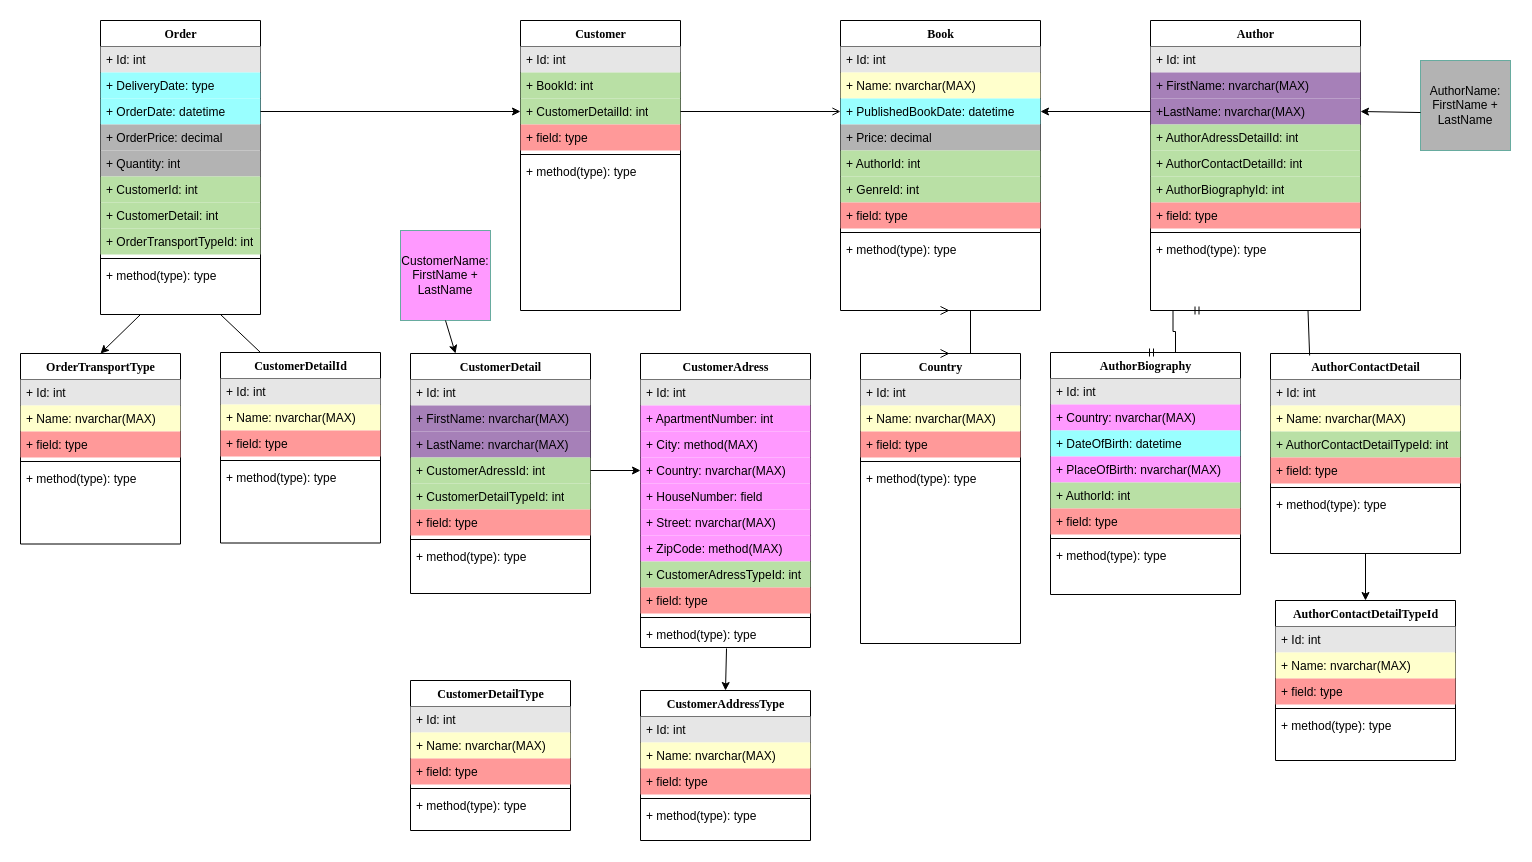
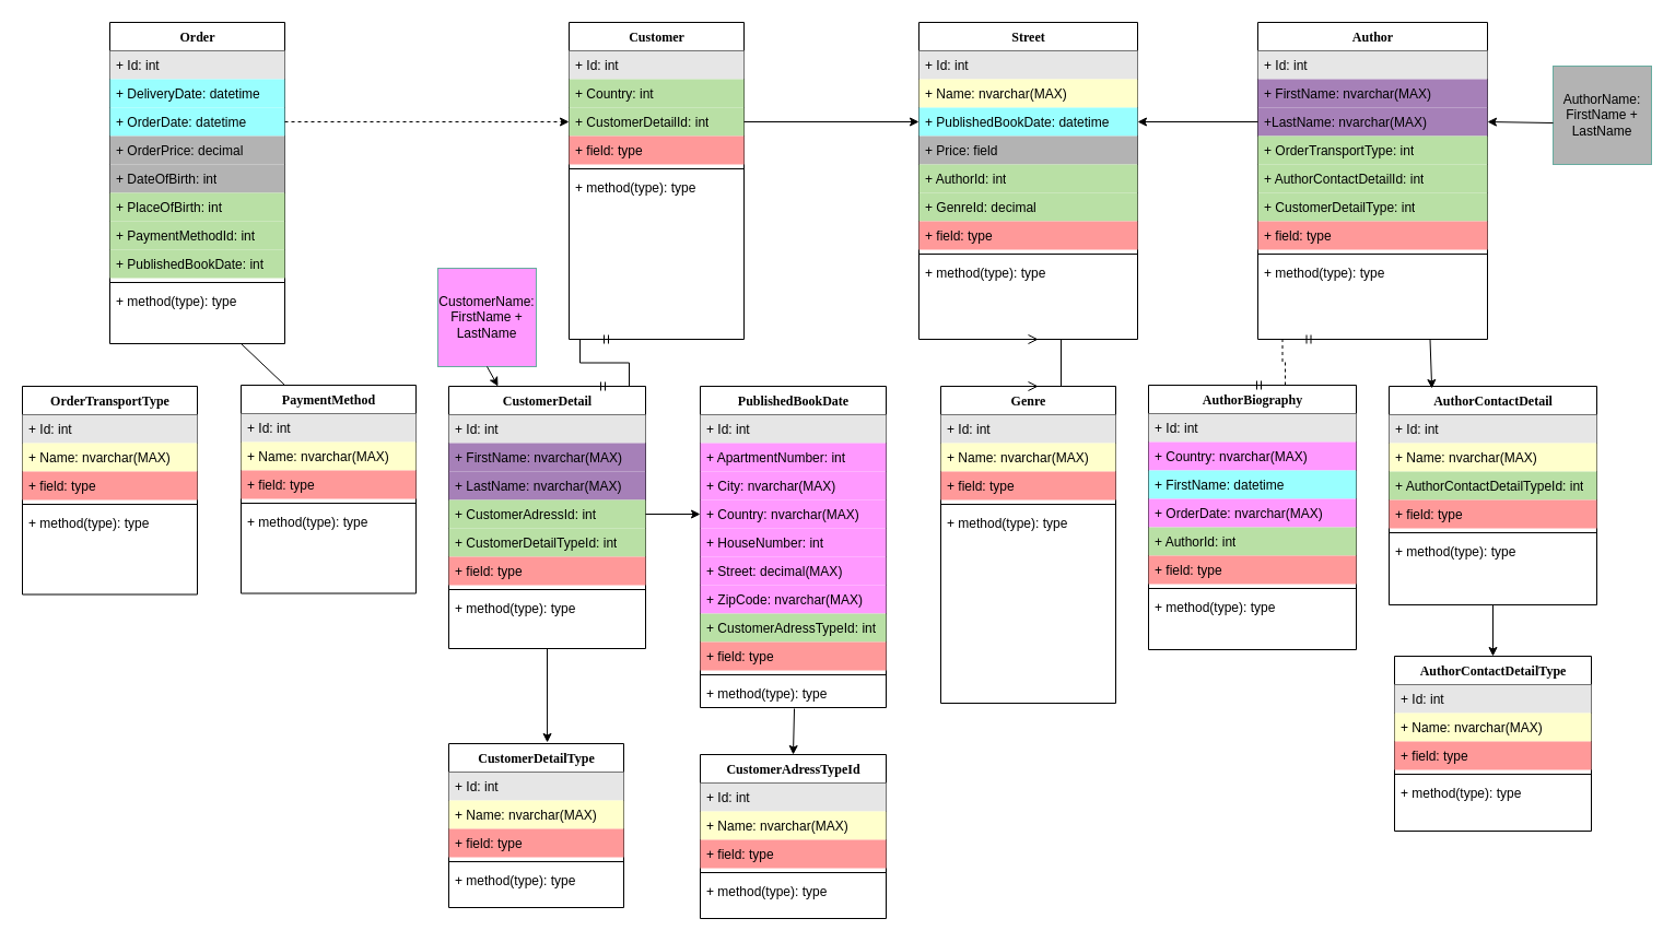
- <mxCell id="2" value="Book" style="swimlane;html=1;fontStyle=1;align=center;verticalAlign=top;childLayout=stackLayout;horizontal=1;startSize=26;horizontalStack=0;resizeParent=1;resizeLast=0;collapsible=1;marginBottom=0;swimlaneFillColor=#ffffff;rounded=0;shadow=0;comic=0;labelBackgroundColor=none;strokeWidth=1;fillColor=none;fontFamily=Verdana;fontSize=12" parent="1" vertex="1"><mxGeometry x="840" width="200" height="290" as="geometry" y="20" /></mxCell>
+ <mxCell id="2" value="Street" style="swimlane;html=1;fontStyle=1;align=center;verticalAlign=top;childLayout=stackLayout;horizontal=1;startSize=26;horizontalStack=0;resizeParent=1;resizeLast=0;collapsible=1;marginBottom=0;swimlaneFillColor=#ffffff;rounded=0;shadow=0;comic=0;labelBackgroundColor=none;strokeWidth=1;fillColor=none;fontFamily=Verdana;fontSize=12" parent="1" vertex="1"><mxGeometry x="840" width="200" height="290" as="geometry" y="20" /></mxCell>
- <mxCell id="38" value="+ DeliveryDate: type" style="text;html=1;strokeColor=none;fillColor=#99FFFF;align=left;verticalAlign=top;spacingLeft=4;spacingRight=4;whiteSpace=wrap;overflow=hidden;rotatable=0;points=[[0,0.5],[1,0.5]];portConstraint=eastwest;" parent="36" vertex="1"><mxGeometry y="52" width="160" height="26" as="geometry" /></mxCell>
+ <mxCell id="38" value="+ DeliveryDate: datetime" style="text;html=1;strokeColor=none;fillColor=#99FFFF;align=left;verticalAlign=top;spacingLeft=4;spacingRight=4;whiteSpace=wrap;overflow=hidden;rotatable=0;points=[[0,0.5],[1,0.5]];portConstraint=eastwest;" parent="36" vertex="1"><mxGeometry y="52" width="160" height="26" as="geometry" /></mxCell>
- <mxCell id="14" value="+ BookId: int" style="text;html=1;strokeColor=none;fillColor=#B9E0A5;align=left;verticalAlign=top;spacingLeft=4;spacingRight=4;whiteSpace=wrap;overflow=hidden;rotatable=0;points=[[0,0.5],[1,0.5]];portConstraint=eastwest;" parent="12" vertex="1"><mxGeometry y="52" width="160" height="26" as="geometry" /></mxCell>
+ <mxCell id="14" value="+ Country: int" style="text;html=1;strokeColor=none;fillColor=#B9E0A5;align=left;verticalAlign=top;spacingLeft=4;spacingRight=4;whiteSpace=wrap;overflow=hidden;rotatable=0;points=[[0,0.5],[1,0.5]];portConstraint=eastwest;" parent="12" vertex="1"><mxGeometry y="52" width="160" height="26" as="geometry" /></mxCell>
- <mxCell id="113" value="" style="endArrow=classic;html=1;rounded=0;exitX=1;exitY=0.5;exitDx=0;exitDy=0;entryX=0;entryY=0.5;entryDx=0;entryDy=0;" parent="1" source="39" target="15" edge="1"><mxGeometry width="50" height="50" relative="1" as="geometry"><mxPoint x="850" y="440" as="sourcePoint" /><mxPoint x="900" y="390" as="targetPoint" /></mxGeometry></mxCell>
+ <mxCell id="113" value="" style="endArrow=classic;html=1;rounded=0;exitX=1;exitY=0.5;exitDx=0;exitDy=0;entryX=0;entryY=0.5;entryDx=0;entryDy=0;dashed=1;" parent="1" source="39" target="15" edge="1"><mxGeometry width="50" height="50" relative="1" as="geometry"><mxPoint x="850" y="440" as="sourcePoint" /><mxPoint x="900" y="390" as="targetPoint" /></mxGeometry></mxCell>
- <mxCell id="104" value="" style="endArrow=open;html=1;rounded=0;entryX=0;entryY=0.5;entryDx=0;entryDy=0;exitX=1;exitY=0.5;exitDx=0;exitDy=0;" parent="1" source="15" target="5" edge="1"><mxGeometry width="50" height="50" relative="1" as="geometry"><mxPoint x="690" y="140" as="sourcePoint" /><mxPoint x="840" y="111" as="targetPoint" /><Array as="points" /></mxGeometry></mxCell>
+ <mxCell id="104" value="" style="endArrow=classic;html=1;rounded=0;entryX=0;entryY=0.5;entryDx=0;entryDy=0;exitX=1;exitY=0.5;exitDx=0;exitDy=0;" parent="1" source="15" target="5" edge="1"><mxGeometry width="50" height="50" relative="1" as="geometry"><mxPoint x="690" y="140" as="sourcePoint" /><mxPoint x="840" y="111" as="targetPoint" /><Array as="points" /></mxGeometry></mxCell>
- <mxCell id="6" value="+ Price: decimal" style="text;html=1;strokeColor=none;fillColor=#B3B3B3;align=left;verticalAlign=top;spacingLeft=4;spacingRight=4;whiteSpace=wrap;overflow=hidden;rotatable=0;points=[[0,0.5],[1,0.5]];portConstraint=eastwest;" parent="2" vertex="1"><mxGeometry y="104" width="200" height="26" as="geometry" /></mxCell>
+ <mxCell id="6" value="+ Price: field" style="text;html=1;strokeColor=none;fillColor=#B3B3B3;align=left;verticalAlign=top;spacingLeft=4;spacingRight=4;whiteSpace=wrap;overflow=hidden;rotatable=0;points=[[0,0.5],[1,0.5]];portConstraint=eastwest;" parent="2" vertex="1"><mxGeometry y="104" width="200" height="26" as="geometry" /></mxCell>
- <mxCell id="23" value="+ AuthorAdressDetailId: int" style="text;html=1;strokeColor=none;fillColor=#B9E0A5;align=left;verticalAlign=top;spacingLeft=4;spacingRight=4;whiteSpace=wrap;overflow=hidden;rotatable=0;points=[[0,0.5],[1,0.5]];portConstraint=eastwest;" parent="19" vertex="1"><mxGeometry y="104" width="210" height="26" as="geometry" /></mxCell>
+ <mxCell id="23" value="+ OrderTransportType: int" style="text;html=1;strokeColor=none;fillColor=#B9E0A5;align=left;verticalAlign=top;spacingLeft=4;spacingRight=4;whiteSpace=wrap;overflow=hidden;rotatable=0;points=[[0,0.5],[1,0.5]];portConstraint=eastwest;" parent="19" vertex="1"><mxGeometry y="104" width="210" height="26" as="geometry" /></mxCell>
- <mxCell id="41" value="+ Quantity: int" style="text;html=1;strokeColor=none;fillColor=#B3B3B3;align=left;verticalAlign=top;spacingLeft=4;spacingRight=4;whiteSpace=wrap;overflow=hidden;rotatable=0;points=[[0,0.5],[1,0.5]];portConstraint=eastwest;" parent="36" vertex="1"><mxGeometry y="130" width="160" height="26" as="geometry" /></mxCell>
+ <mxCell id="41" value="+ DateOfBirth: int" style="text;html=1;strokeColor=none;fillColor=#B3B3B3;align=left;verticalAlign=top;spacingLeft=4;spacingRight=4;whiteSpace=wrap;overflow=hidden;rotatable=0;points=[[0,0.5],[1,0.5]];portConstraint=eastwest;" parent="36" vertex="1"><mxGeometry y="130" width="160" height="26" as="geometry" /></mxCell>
- <mxCell id="42" value="+ CustomerId: int" style="text;html=1;strokeColor=none;fillColor=#B9E0A5;align=left;verticalAlign=top;spacingLeft=4;spacingRight=4;whiteSpace=wrap;overflow=hidden;rotatable=0;points=[[0,0.5],[1,0.5]];portConstraint=eastwest;" parent="36" vertex="1"><mxGeometry y="156" width="160" height="26" as="geometry" /></mxCell>
+ <mxCell id="42" value="+ PlaceOfBirth: int" style="text;html=1;strokeColor=none;fillColor=#B9E0A5;align=left;verticalAlign=top;spacingLeft=4;spacingRight=4;whiteSpace=wrap;overflow=hidden;rotatable=0;points=[[0,0.5],[1,0.5]];portConstraint=eastwest;" parent="36" vertex="1"><mxGeometry y="156" width="160" height="26" as="geometry" /></mxCell>
- <mxCell id="8" value="+ GenreId: int" style="text;html=1;strokeColor=none;fillColor=#B9E0A5;align=left;verticalAlign=top;spacingLeft=4;spacingRight=4;whiteSpace=wrap;overflow=hidden;rotatable=0;points=[[0,0.5],[1,0.5]];portConstraint=eastwest;" parent="2" vertex="1"><mxGeometry y="156" width="200" height="26" as="geometry" /></mxCell>
+ <mxCell id="8" value="+ GenreId: decimal" style="text;html=1;strokeColor=none;fillColor=#B9E0A5;align=left;verticalAlign=top;spacingLeft=4;spacingRight=4;whiteSpace=wrap;overflow=hidden;rotatable=0;points=[[0,0.5],[1,0.5]];portConstraint=eastwest;" parent="2" vertex="1"><mxGeometry y="156" width="200" height="26" as="geometry" /></mxCell>
- <mxCell id="25" value="+ AuthorBiographyId: int" style="text;html=1;strokeColor=none;fillColor=#B9E0A5;align=left;verticalAlign=top;spacingLeft=4;spacingRight=4;whiteSpace=wrap;overflow=hidden;rotatable=0;points=[[0,0.5],[1,0.5]];portConstraint=eastwest;" vertex="1" parent="19"><mxGeometry y="156" width="210" height="26" as="geometry" /></mxCell>
+ <mxCell id="25" value="+ CustomerDetailType: int" style="text;html=1;strokeColor=none;fillColor=#B9E0A5;align=left;verticalAlign=top;spacingLeft=4;spacingRight=4;whiteSpace=wrap;overflow=hidden;rotatable=0;points=[[0,0.5],[1,0.5]];portConstraint=eastwest;" vertex="1" parent="19"><mxGeometry y="156" width="210" height="26" as="geometry" /></mxCell>
- <mxCell id="43" value="+ CustomerDetail: int" style="text;html=1;strokeColor=none;fillColor=#B9E0A5;align=left;verticalAlign=top;spacingLeft=4;spacingRight=4;whiteSpace=wrap;overflow=hidden;rotatable=0;points=[[0,0.5],[1,0.5]];portConstraint=eastwest;" parent="36" vertex="1"><mxGeometry y="182" width="160" height="26" as="geometry" /></mxCell>
+ <mxCell id="43" value="+ PaymentMethodId: int" style="text;html=1;strokeColor=none;fillColor=#B9E0A5;align=left;verticalAlign=top;spacingLeft=4;spacingRight=4;whiteSpace=wrap;overflow=hidden;rotatable=0;points=[[0,0.5],[1,0.5]];portConstraint=eastwest;" parent="36" vertex="1"><mxGeometry y="182" width="160" height="26" as="geometry" /></mxCell>
- <mxCell id="44" value="+ OrderTransportTypeId: int" style="text;html=1;strokeColor=none;fillColor=#B9E0A5;align=left;verticalAlign=top;spacingLeft=4;spacingRight=4;whiteSpace=wrap;overflow=hidden;rotatable=0;points=[[0,0.5],[1,0.5]];portConstraint=eastwest;" parent="36" vertex="1"><mxGeometry y="208" width="160" height="26" as="geometry" /></mxCell>
+ <mxCell id="44" value="+ PublishedBookDate: int" style="text;html=1;strokeColor=none;fillColor=#B9E0A5;align=left;verticalAlign=top;spacingLeft=4;spacingRight=4;whiteSpace=wrap;overflow=hidden;rotatable=0;points=[[0,0.5],[1,0.5]];portConstraint=eastwest;" parent="36" vertex="1"><mxGeometry y="208" width="160" height="26" as="geometry" /></mxCell>
- <mxCell id="126" value="CustomerName:&lt;br&gt;FirstName + LastName" style="whiteSpace=wrap;html=1;aspect=fixed;strokeColor=#67AB9F;fillColor=#FF99FF;" vertex="1" parent="1"><mxGeometry x="400" y="230" width="90" height="90" as="geometry" /></mxCell>
+ <mxCell id="126" value="CustomerName:&lt;br&gt;FirstName + LastName" style="whiteSpace=wrap;html=1;aspect=fixed;strokeColor=#67AB9F;fillColor=#FF99FF;" vertex="1" parent="1"><mxGeometry x="400" y="245" width="90" height="90" as="geometry" /></mxCell>
- <mxCell id="111" value="" style="endArrow=classic;html=1;rounded=0;exitX=0.25;exitY=1;exitDx=0;exitDy=0;entryX=0.5;entryY=0;entryDx=0;entryDy=0;" parent="1" source="36" target="92" edge="1"><mxGeometry width="50" height="50" relative="1" as="geometry"><mxPoint x="1090" y="440" as="sourcePoint" /><mxPoint x="1140" y="390" as="targetPoint" /></mxGeometry></mxCell>
+ <mxCell id="125" value="" style="edgeStyle=entityRelationEdgeStyle;fontSize=12;html=1;endArrow=ERmandOne;startArrow=ERmandOne;rounded=0;entryX=0.25;entryY=1;entryDx=0;entryDy=0;exitX=0.75;exitY=0;exitDx=0;exitDy=0;" edge="1" parent="1" source="53" target="12"><mxGeometry width="100" height="100" relative="1" as="geometry"><mxPoint x="1155" y="362" as="sourcePoint" /><mxPoint x="1212.5" y="320" as="targetPoint" /></mxGeometry></mxCell>
- <mxCell id="123" value="" style="edgeStyle=entityRelationEdgeStyle;fontSize=12;html=1;endArrow=ERmandOne;startArrow=ERmandOne;rounded=0;entryX=0.25;entryY=1;entryDx=0;entryDy=0;exitX=0.5;exitY=0;exitDx=0;exitDy=0;" edge="1" parent="1" source="114" target="19"><mxGeometry width="100" height="100" relative="1" as="geometry"><mxPoint x="810" y="510" as="sourcePoint" /><mxPoint x="910" y="410" as="targetPoint" /></mxGeometry></mxCell>
+ <mxCell id="123" value="" style="edgeStyle=entityRelationEdgeStyle;fontSize=12;html=1;endArrow=ERmandOne;startArrow=ERmandOne;rounded=0;entryX=0.25;entryY=1;entryDx=0;entryDy=0;exitX=0.5;exitY=0;exitDx=0;exitDy=0;dashed=1;" edge="1" parent="1" source="114" target="19"><mxGeometry width="100" height="100" relative="1" as="geometry"><mxPoint x="810" y="510" as="sourcePoint" /><mxPoint x="910" y="410" as="targetPoint" /></mxGeometry></mxCell>
- <mxCell id="109" value="" style="endArrow=none;html=1;rounded=0;entryX=0.206;entryY=0.01;entryDx=0;entryDy=0;entryPerimeter=0;exitX=0.75;exitY=1;exitDx=0;exitDy=0;" parent="1" target="29" edge="1" source="19"><mxGeometry width="50" height="50" relative="1" as="geometry"><mxPoint x="1300" y="310" as="sourcePoint" /><mxPoint x="1290" y="350" as="targetPoint" /></mxGeometry></mxCell>
+ <mxCell id="109" value="" style="endArrow=classic;html=1;rounded=0;entryX=0.206;entryY=0.01;entryDx=0;entryDy=0;entryPerimeter=0;exitX=0.75;exitY=1;exitDx=0;exitDy=0;" parent="1" target="29" edge="1" source="19"><mxGeometry width="50" height="50" relative="1" as="geometry"><mxPoint x="1300" y="310" as="sourcePoint" /><mxPoint x="1290" y="350" as="targetPoint" /></mxGeometry></mxCell>
- <mxCell id="98" value="CustomerDetailId" style="swimlane;html=1;fontStyle=1;align=center;verticalAlign=top;childLayout=stackLayout;horizontal=1;startSize=26;horizontalStack=0;resizeParent=1;resizeLast=0;collapsible=1;marginBottom=0;swimlaneFillColor=#ffffff;rounded=0;shadow=0;comic=0;labelBackgroundColor=none;strokeWidth=1;fillColor=none;fontFamily=Verdana;fontSize=12" parent="1" vertex="1"><mxGeometry x="220" y="352" width="160" height="190.5" as="geometry" /></mxCell>
+ <mxCell id="98" value="PaymentMethod" style="swimlane;html=1;fontStyle=1;align=center;verticalAlign=top;childLayout=stackLayout;horizontal=1;startSize=26;horizontalStack=0;resizeParent=1;resizeLast=0;collapsible=1;marginBottom=0;swimlaneFillColor=#ffffff;rounded=0;shadow=0;comic=0;labelBackgroundColor=none;strokeWidth=1;fillColor=none;fontFamily=Verdana;fontSize=12" parent="1" vertex="1"><mxGeometry x="220" y="352" width="160" height="190.5" as="geometry" /></mxCell>
- <mxCell id="68" value="CustomerAdress" style="swimlane;html=1;fontStyle=1;align=center;verticalAlign=top;childLayout=stackLayout;horizontal=1;startSize=26;horizontalStack=0;resizeParent=1;resizeLast=0;collapsible=1;marginBottom=0;swimlaneFillColor=#ffffff;rounded=0;shadow=0;comic=0;labelBackgroundColor=none;strokeWidth=1;fillColor=none;fontFamily=Verdana;fontSize=12" parent="1" vertex="1"><mxGeometry x="640" y="353" width="170" height="294" as="geometry" /></mxCell>
+ <mxCell id="68" value="PublishedBookDate" style="swimlane;html=1;fontStyle=1;align=center;verticalAlign=top;childLayout=stackLayout;horizontal=1;startSize=26;horizontalStack=0;resizeParent=1;resizeLast=0;collapsible=1;marginBottom=0;swimlaneFillColor=#ffffff;rounded=0;shadow=0;comic=0;labelBackgroundColor=none;strokeWidth=1;fillColor=none;fontFamily=Verdana;fontSize=12" parent="1" vertex="1"><mxGeometry x="640" y="353" width="170" height="294" as="geometry" /></mxCell>
- <mxCell id="86" value="Country" style="swimlane;html=1;fontStyle=1;align=center;verticalAlign=top;childLayout=stackLayout;horizontal=1;startSize=26;horizontalStack=0;resizeParent=1;resizeLast=0;collapsible=1;marginBottom=0;swimlaneFillColor=#ffffff;rounded=0;shadow=0;comic=0;labelBackgroundColor=none;strokeWidth=1;fillColor=none;fontFamily=Verdana;fontSize=12" parent="1" vertex="1"><mxGeometry x="860" y="353" width="160" height="290" as="geometry" /></mxCell>
+ <mxCell id="86" value="Genre" style="swimlane;html=1;fontStyle=1;align=center;verticalAlign=top;childLayout=stackLayout;horizontal=1;startSize=26;horizontalStack=0;resizeParent=1;resizeLast=0;collapsible=1;marginBottom=0;swimlaneFillColor=#ffffff;rounded=0;shadow=0;comic=0;labelBackgroundColor=none;strokeWidth=1;fillColor=none;fontFamily=Verdana;fontSize=12" parent="1" vertex="1"><mxGeometry x="860" y="353" width="160" height="290" as="geometry" /></mxCell>
- <mxCell id="117" value="+ DateOfBirth: datetime" style="text;html=1;strokeColor=none;fillColor=#99FFFF;align=left;verticalAlign=top;spacingLeft=4;spacingRight=4;whiteSpace=wrap;overflow=hidden;rotatable=0;points=[[0,0.5],[1,0.5]];portConstraint=eastwest;" vertex="1" parent="114"><mxGeometry y="78" width="190" height="26" as="geometry" /></mxCell>
+ <mxCell id="117" value="+ FirstName: datetime" style="text;html=1;strokeColor=none;fillColor=#99FFFF;align=left;verticalAlign=top;spacingLeft=4;spacingRight=4;whiteSpace=wrap;overflow=hidden;rotatable=0;points=[[0,0.5],[1,0.5]];portConstraint=eastwest;" vertex="1" parent="114"><mxGeometry y="78" width="190" height="26" as="geometry" /></mxCell>
- <mxCell id="71" value="+ City: method(MAX)" style="text;html=1;strokeColor=none;fillColor=#FF99FF;align=left;verticalAlign=top;spacingLeft=4;spacingRight=4;whiteSpace=wrap;overflow=hidden;rotatable=0;points=[[0,0.5],[1,0.5]];portConstraint=eastwest;" parent="68" vertex="1"><mxGeometry y="78" width="170" height="26" as="geometry" /></mxCell>
+ <mxCell id="71" value="+ City: nvarchar(MAX)" style="text;html=1;strokeColor=none;fillColor=#FF99FF;align=left;verticalAlign=top;spacingLeft=4;spacingRight=4;whiteSpace=wrap;overflow=hidden;rotatable=0;points=[[0,0.5],[1,0.5]];portConstraint=eastwest;" parent="68" vertex="1"><mxGeometry y="78" width="170" height="26" as="geometry" /></mxCell>
- <mxCell id="118" value="+ PlaceOfBirth: nvarchar(MAX)" style="text;html=1;strokeColor=none;fillColor=#FF99FF;align=left;verticalAlign=top;spacingLeft=4;spacingRight=4;whiteSpace=wrap;overflow=hidden;rotatable=0;points=[[0,0.5],[1,0.5]];portConstraint=eastwest;" vertex="1" parent="114"><mxGeometry y="104" width="190" height="26" as="geometry" /></mxCell>
+ <mxCell id="118" value="+ OrderDate: nvarchar(MAX)" style="text;html=1;strokeColor=none;fillColor=#FF99FF;align=left;verticalAlign=top;spacingLeft=4;spacingRight=4;whiteSpace=wrap;overflow=hidden;rotatable=0;points=[[0,0.5],[1,0.5]];portConstraint=eastwest;" vertex="1" parent="114"><mxGeometry y="104" width="190" height="26" as="geometry" /></mxCell>
- <mxCell id="73" value="+ HouseNumber: field" style="text;html=1;strokeColor=none;fillColor=#FF99FF;align=left;verticalAlign=top;spacingLeft=4;spacingRight=4;whiteSpace=wrap;overflow=hidden;rotatable=0;points=[[0,0.5],[1,0.5]];portConstraint=eastwest;" parent="68" vertex="1"><mxGeometry y="130" width="170" height="26" as="geometry" /></mxCell>
+ <mxCell id="73" value="+ HouseNumber: int" style="text;html=1;strokeColor=none;fillColor=#FF99FF;align=left;verticalAlign=top;spacingLeft=4;spacingRight=4;whiteSpace=wrap;overflow=hidden;rotatable=0;points=[[0,0.5],[1,0.5]];portConstraint=eastwest;" parent="68" vertex="1"><mxGeometry y="130" width="170" height="26" as="geometry" /></mxCell>
- <mxCell id="74" value="+ Street: nvarchar(MAX)" style="text;html=1;strokeColor=none;fillColor=#FF99FF;align=left;verticalAlign=top;spacingLeft=4;spacingRight=4;whiteSpace=wrap;overflow=hidden;rotatable=0;points=[[0,0.5],[1,0.5]];portConstraint=eastwest;" parent="68" vertex="1"><mxGeometry y="156" width="170" height="26" as="geometry" /></mxCell>
+ <mxCell id="74" value="+ Street: decimal(MAX)" style="text;html=1;strokeColor=none;fillColor=#FF99FF;align=left;verticalAlign=top;spacingLeft=4;spacingRight=4;whiteSpace=wrap;overflow=hidden;rotatable=0;points=[[0,0.5],[1,0.5]];portConstraint=eastwest;" parent="68" vertex="1"><mxGeometry y="156" width="170" height="26" as="geometry" /></mxCell>
- <mxCell id="75" value="+ ZipCode: method(MAX)" style="text;html=1;strokeColor=none;fillColor=#FF99FF;align=left;verticalAlign=top;spacingLeft=4;spacingRight=4;whiteSpace=wrap;overflow=hidden;rotatable=0;points=[[0,0.5],[1,0.5]];portConstraint=eastwest;" parent="68" vertex="1"><mxGeometry y="182" width="170" height="26" as="geometry" /></mxCell>
+ <mxCell id="75" value="+ ZipCode: nvarchar(MAX)" style="text;html=1;strokeColor=none;fillColor=#FF99FF;align=left;verticalAlign=top;spacingLeft=4;spacingRight=4;whiteSpace=wrap;overflow=hidden;rotatable=0;points=[[0,0.5],[1,0.5]];portConstraint=eastwest;" parent="68" vertex="1"><mxGeometry y="182" width="170" height="26" as="geometry" /></mxCell>
- <mxCell id="47" value="AuthorContactDetailTypeId" style="swimlane;html=1;fontStyle=1;align=center;verticalAlign=top;childLayout=stackLayout;horizontal=1;startSize=26;horizontalStack=0;resizeParent=1;resizeLast=0;collapsible=1;marginBottom=0;swimlaneFillColor=#ffffff;rounded=0;shadow=0;comic=0;labelBackgroundColor=none;strokeWidth=1;fillColor=none;fontFamily=Verdana;fontSize=12" parent="1" vertex="1"><mxGeometry x="1275" y="600" width="180" height="160" as="geometry" /></mxCell>
+ <mxCell id="47" value="AuthorContactDetailType" style="swimlane;html=1;fontStyle=1;align=center;verticalAlign=top;childLayout=stackLayout;horizontal=1;startSize=26;horizontalStack=0;resizeParent=1;resizeLast=0;collapsible=1;marginBottom=0;swimlaneFillColor=#ffffff;rounded=0;shadow=0;comic=0;labelBackgroundColor=none;strokeWidth=1;fillColor=none;fontFamily=Verdana;fontSize=12" parent="1" vertex="1"><mxGeometry x="1275" y="600" width="180" height="160" as="geometry" /></mxCell>
+ <mxCell id="105" value="" style="endArrow=classic;html=1;rounded=0;exitX=0.5;exitY=1;exitDx=0;exitDy=0;entryX=0.563;entryY=-0.007;entryDx=0;entryDy=0;entryPerimeter=0;" parent="1" source="53" target="62" edge="1"><mxGeometry width="50" height="50" relative="1" as="geometry"><mxPoint x="820" y="350" as="sourcePoint" /><mxPoint x="1160" y="390" as="targetPoint" /></mxGeometry></mxCell>
- <mxCell id="80" value="CustomerAddressType" style="swimlane;html=1;fontStyle=1;align=center;verticalAlign=top;childLayout=stackLayout;horizontal=1;startSize=26;horizontalStack=0;resizeParent=1;resizeLast=0;collapsible=1;marginBottom=0;swimlaneFillColor=#ffffff;rounded=0;shadow=0;comic=0;labelBackgroundColor=none;strokeWidth=1;fillColor=none;fontFamily=Verdana;fontSize=12" parent="1" vertex="1"><mxGeometry x="640" y="690" width="170" height="150" as="geometry" /></mxCell>
+ <mxCell id="80" value="CustomerAdressTypeId" style="swimlane;html=1;fontStyle=1;align=center;verticalAlign=top;childLayout=stackLayout;horizontal=1;startSize=26;horizontalStack=0;resizeParent=1;resizeLast=0;collapsible=1;marginBottom=0;swimlaneFillColor=#ffffff;rounded=0;shadow=0;comic=0;labelBackgroundColor=none;strokeWidth=1;fillColor=none;fontFamily=Verdana;fontSize=12" parent="1" vertex="1"><mxGeometry x="640" y="690" width="170" height="150" as="geometry" /></mxCell>
